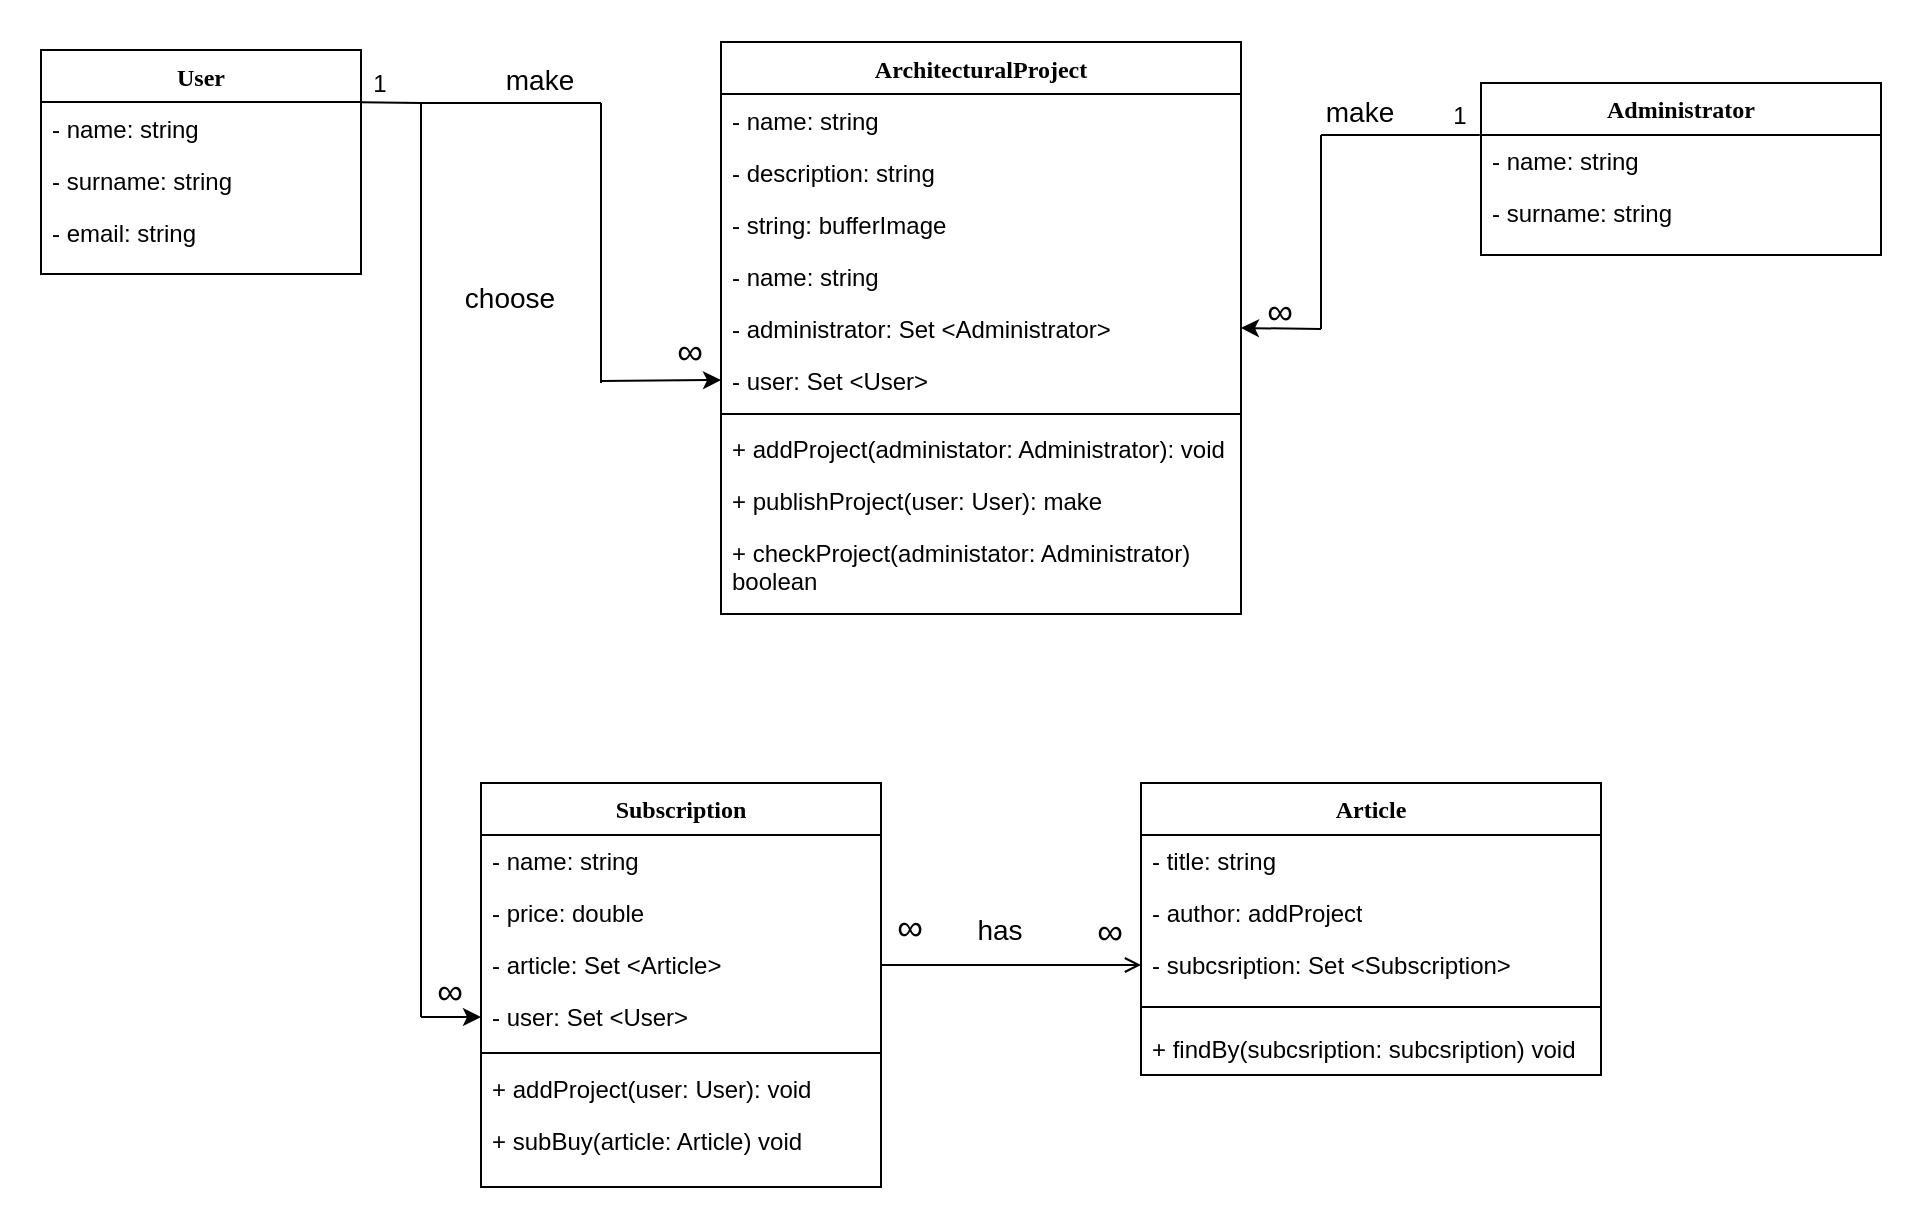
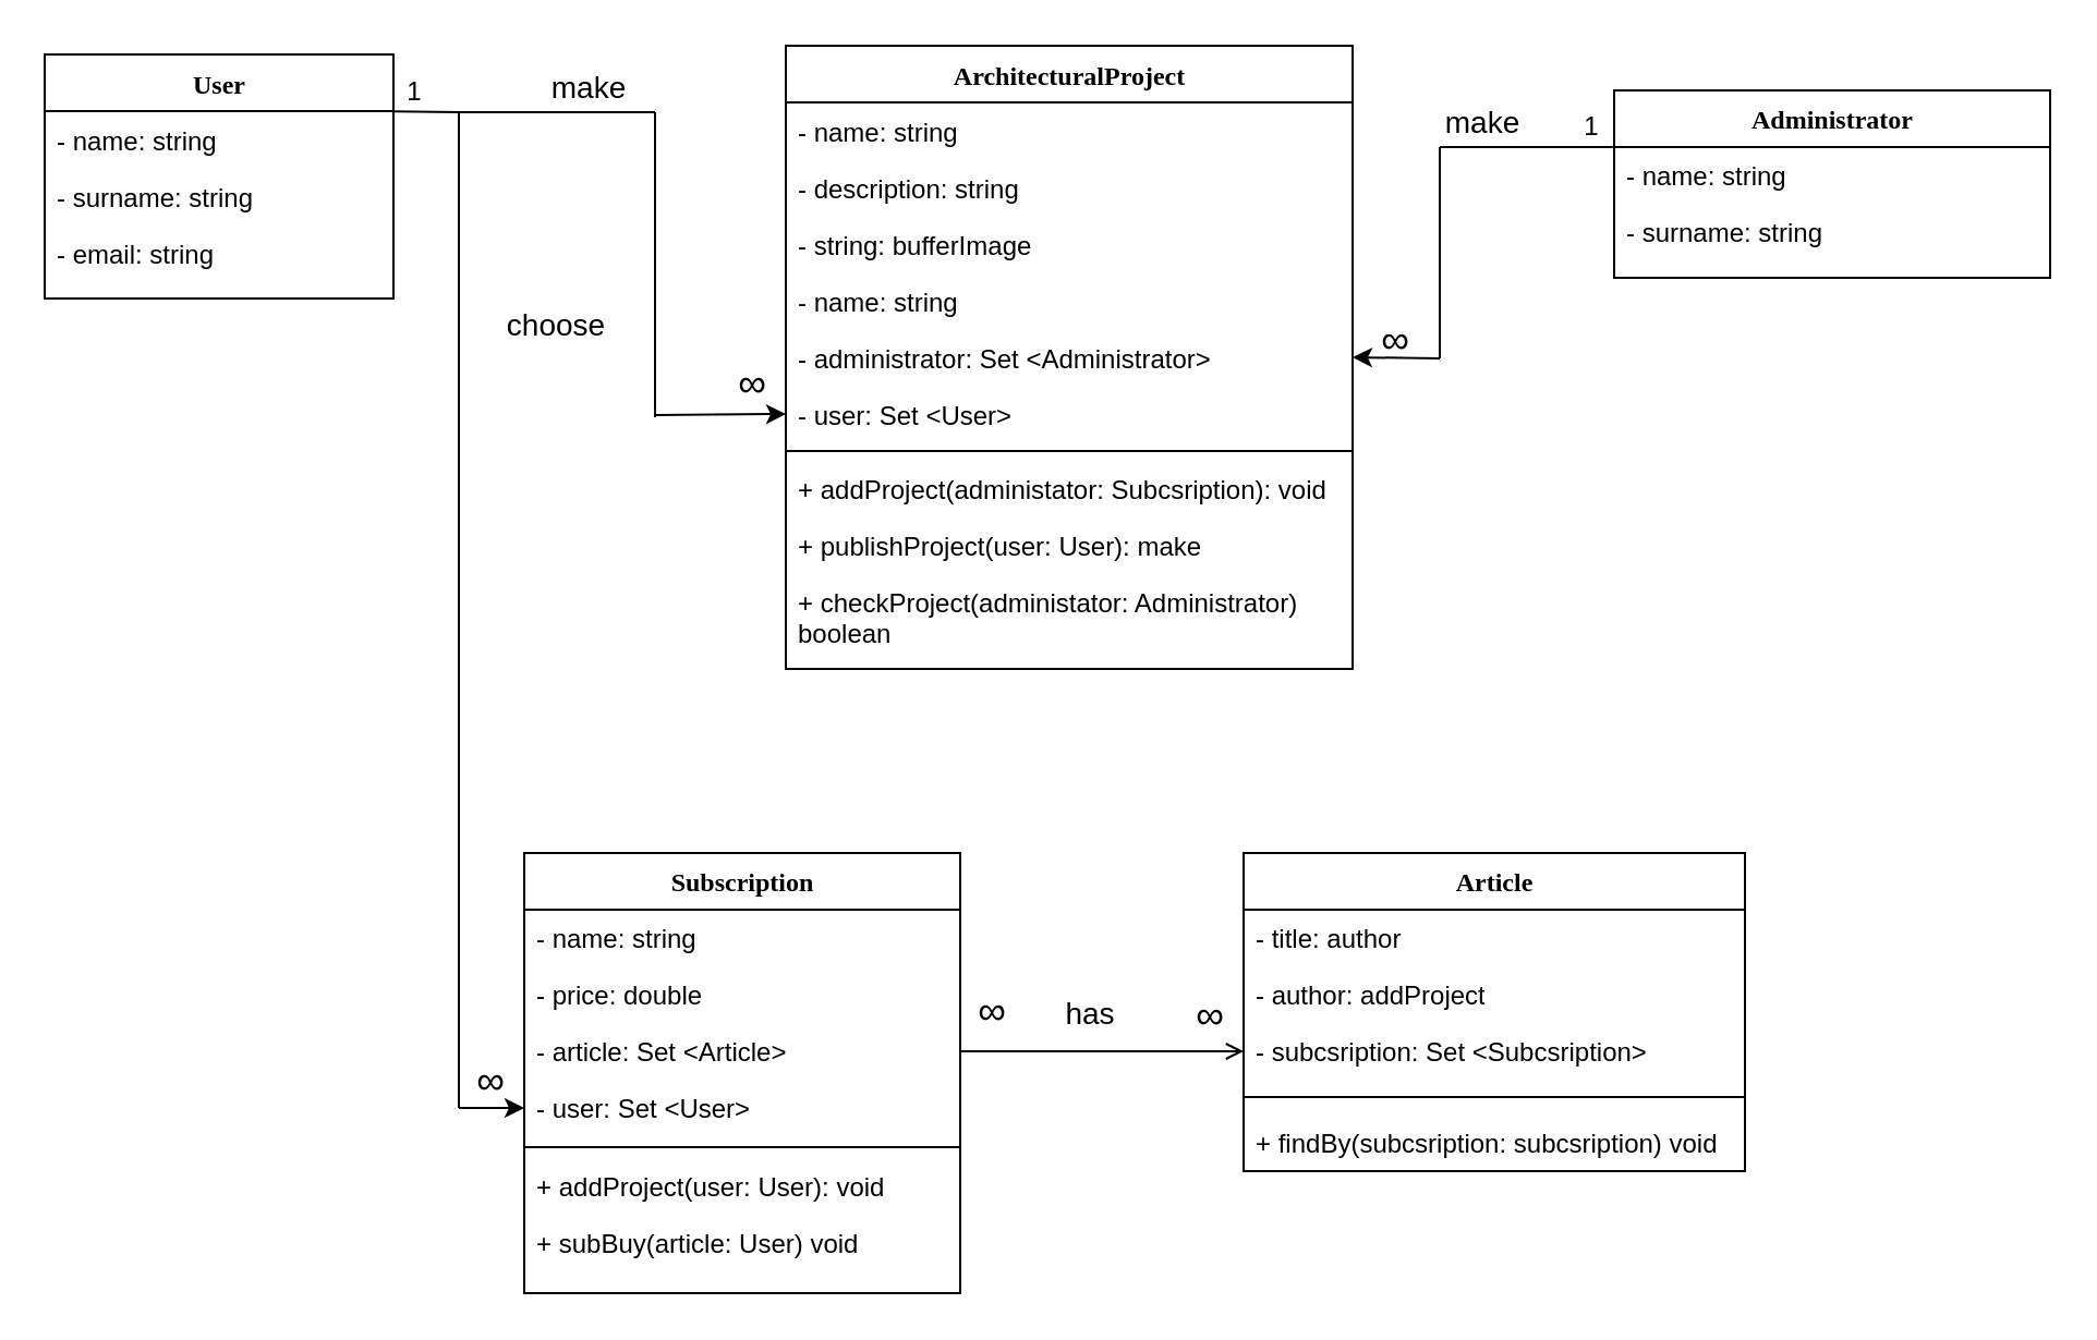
- <mxCell id="25" value="+ addProject(administator: Administrator): void" style="text;html=1;strokeColor=none;fillColor=none;align=left;verticalAlign=top;spacingLeft=4;spacingRight=4;whiteSpace=wrap;overflow=hidden;rotatable=0;points=[[0,0.5],[1,0.5]];portConstraint=eastwest;" vertex="1" parent="17"><mxGeometry y="190" width="260" height="26" as="geometry" /></mxCell>
+ <mxCell id="25" value="+ addProject(administator: Subcsription): void" style="text;html=1;strokeColor=none;fillColor=none;align=left;verticalAlign=top;spacingLeft=4;spacingRight=4;whiteSpace=wrap;overflow=hidden;rotatable=0;points=[[0,0.5],[1,0.5]];portConstraint=eastwest;" vertex="1" parent="17"><mxGeometry y="190" width="260" height="26" as="geometry" /></mxCell>
- <mxCell id="29" value="- title: string" style="text;html=1;strokeColor=none;fillColor=none;align=left;verticalAlign=top;spacingLeft=4;spacingRight=4;whiteSpace=wrap;overflow=hidden;rotatable=0;points=[[0,0.5],[1,0.5]];portConstraint=eastwest;" vertex="1" parent="28"><mxGeometry y="26" width="230" height="26" as="geometry" /></mxCell>
+ <mxCell id="29" value="- title: author" style="text;html=1;strokeColor=none;fillColor=none;align=left;verticalAlign=top;spacingLeft=4;spacingRight=4;whiteSpace=wrap;overflow=hidden;rotatable=0;points=[[0,0.5],[1,0.5]];portConstraint=eastwest;" vertex="1" parent="28"><mxGeometry y="26" width="230" height="26" as="geometry" /></mxCell>
- <mxCell id="31" value="- subcsription: Set &amp;lt;Subscription&amp;gt;" style="text;html=1;strokeColor=none;fillColor=none;align=left;verticalAlign=top;spacingLeft=4;spacingRight=4;whiteSpace=wrap;overflow=hidden;rotatable=0;points=[[0,0.5],[1,0.5]];portConstraint=eastwest;" vertex="1" parent="28"><mxGeometry y="78" width="230" height="26" as="geometry" /></mxCell>
+ <mxCell id="31" value="- subcsription: Set &amp;lt;Subcsription&amp;gt;" style="text;html=1;strokeColor=none;fillColor=none;align=left;verticalAlign=top;spacingLeft=4;spacingRight=4;whiteSpace=wrap;overflow=hidden;rotatable=0;points=[[0,0.5],[1,0.5]];portConstraint=eastwest;" vertex="1" parent="28"><mxGeometry y="78" width="230" height="26" as="geometry" /></mxCell>
- <mxCell id="12" value="+ subBuy(article: Article) void" style="text;html=1;strokeColor=none;fillColor=none;align=left;verticalAlign=top;spacingLeft=4;spacingRight=4;whiteSpace=wrap;overflow=hidden;rotatable=0;points=[[0,0.5],[1,0.5]];portConstraint=eastwest;" vertex="1" parent="5"><mxGeometry y="166" width="200" height="26" as="geometry" /></mxCell>
+ <mxCell id="12" value="+ subBuy(article: User) void" style="text;html=1;strokeColor=none;fillColor=none;align=left;verticalAlign=top;spacingLeft=4;spacingRight=4;whiteSpace=wrap;overflow=hidden;rotatable=0;points=[[0,0.5],[1,0.5]];portConstraint=eastwest;" vertex="1" parent="5"><mxGeometry y="166" width="200" height="26" as="geometry" /></mxCell>
